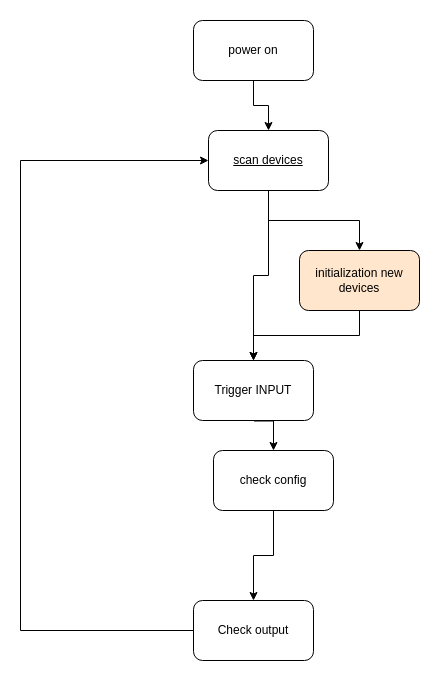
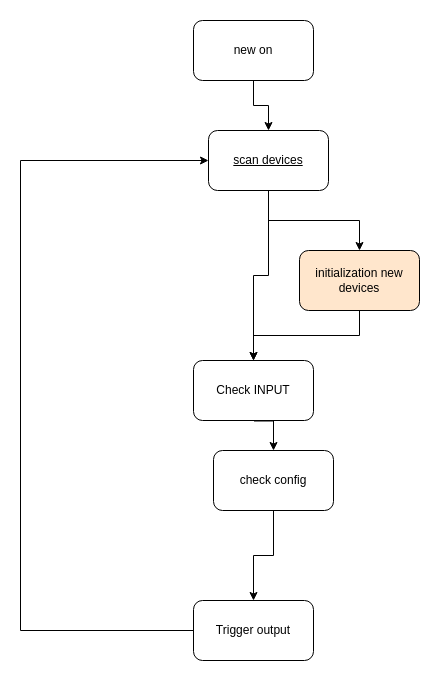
- <mxCell id="3" value="power on" style="rounded=1;whiteSpace=wrap;html=1;" vertex="1" parent="1"><mxGeometry x="193" y="20" width="120" height="60" as="geometry" /></mxCell>
+ <mxCell id="3" value="new on" style="rounded=1;whiteSpace=wrap;html=1;" vertex="1" parent="1"><mxGeometry x="193" y="20" width="120" height="60" as="geometry" /></mxCell>
- <mxCell id="10" value="Trigger INPUT" style="rounded=1;whiteSpace=wrap;html=1;" vertex="1" parent="1"><mxGeometry x="193" y="360" width="120" height="60" as="geometry" /></mxCell>
+ <mxCell id="10" value="Check INPUT" style="rounded=1;whiteSpace=wrap;html=1;" vertex="1" parent="1"><mxGeometry x="193" y="360" width="120" height="60" as="geometry" /></mxCell>
- <mxCell id="14" value="Check output" style="rounded=1;whiteSpace=wrap;html=1;" vertex="1" parent="1"><mxGeometry x="193" y="600" width="120" height="60" as="geometry" /></mxCell>
+ <mxCell id="14" value="Trigger output" style="rounded=1;whiteSpace=wrap;html=1;" vertex="1" parent="1"><mxGeometry x="193" y="600" width="120" height="60" as="geometry" /></mxCell>
